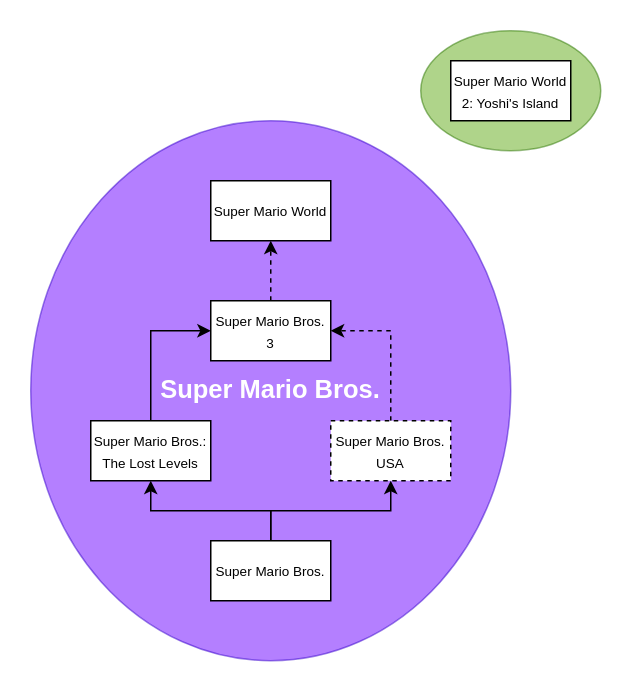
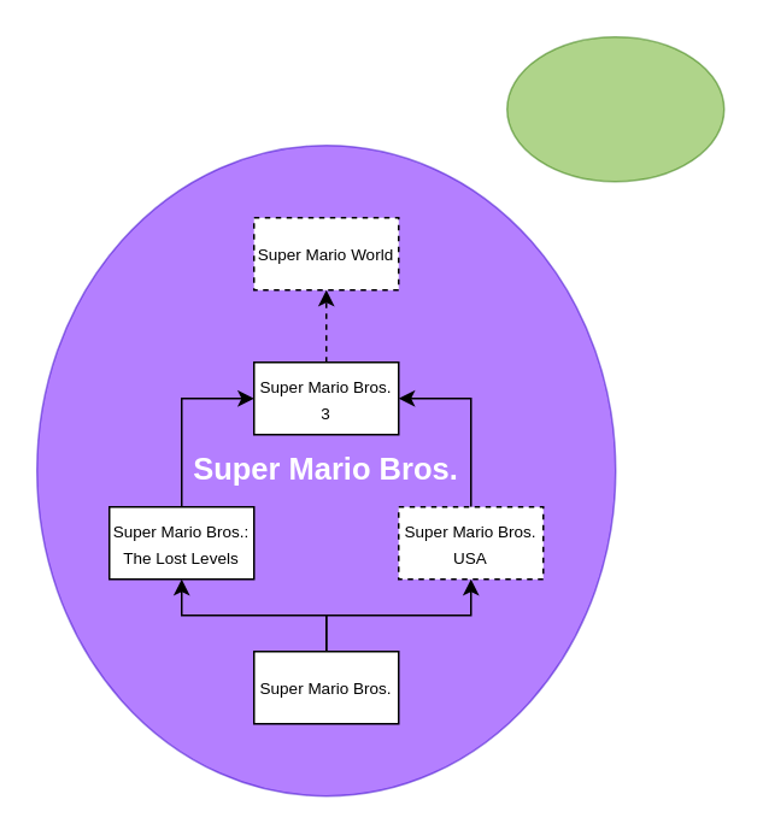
- <mxCell id="14" value="&lt;font style=&quot;font-size: 9px;&quot;&gt;Super Mario World 2: Yoshi's Island&lt;br&gt;&lt;/font&gt;" style="rounded=0;whiteSpace=wrap;html=1;" vertex="1" parent="1"><mxGeometry x="300" y="40" width="80" height="40" as="geometry" /></mxCell>
- <mxCell id="13" value="&lt;font style=&quot;font-size: 9px;&quot;&gt;Super Mario World&lt;br&gt;&lt;/font&gt;" style="rounded=0;whiteSpace=wrap;html=1;" vertex="1" parent="1"><mxGeometry x="140" y="120" width="80" height="40" as="geometry" /></mxCell>
+ <mxCell id="13" value="&lt;font style=&quot;font-size: 9px;&quot;&gt;Super Mario World&lt;br&gt;&lt;/font&gt;" style="rounded=0;whiteSpace=wrap;html=1;dashed=1;" vertex="1" parent="1"><mxGeometry x="140" y="120" width="80" height="40" as="geometry" /></mxCell>
- <mxCell id="9" style="edgeStyle=orthogonalEdgeStyle;rounded=0;orthogonalLoop=1;jettySize=auto;html=1;entryX=1;entryY=0.5;entryDx=0;entryDy=0;dashed=1;" edge="1" parent="1" source="10" target="12"><mxGeometry relative="1" as="geometry"><Array as="points"><mxPoint x="260" y="220" /></Array></mxGeometry></mxCell>
+ <mxCell id="9" style="edgeStyle=orthogonalEdgeStyle;rounded=0;orthogonalLoop=1;jettySize=auto;html=1;entryX=1;entryY=0.5;entryDx=0;entryDy=0;" edge="1" parent="1" source="10" target="12"><mxGeometry relative="1" as="geometry"><Array as="points"><mxPoint x="260" y="220" /></Array></mxGeometry></mxCell>
